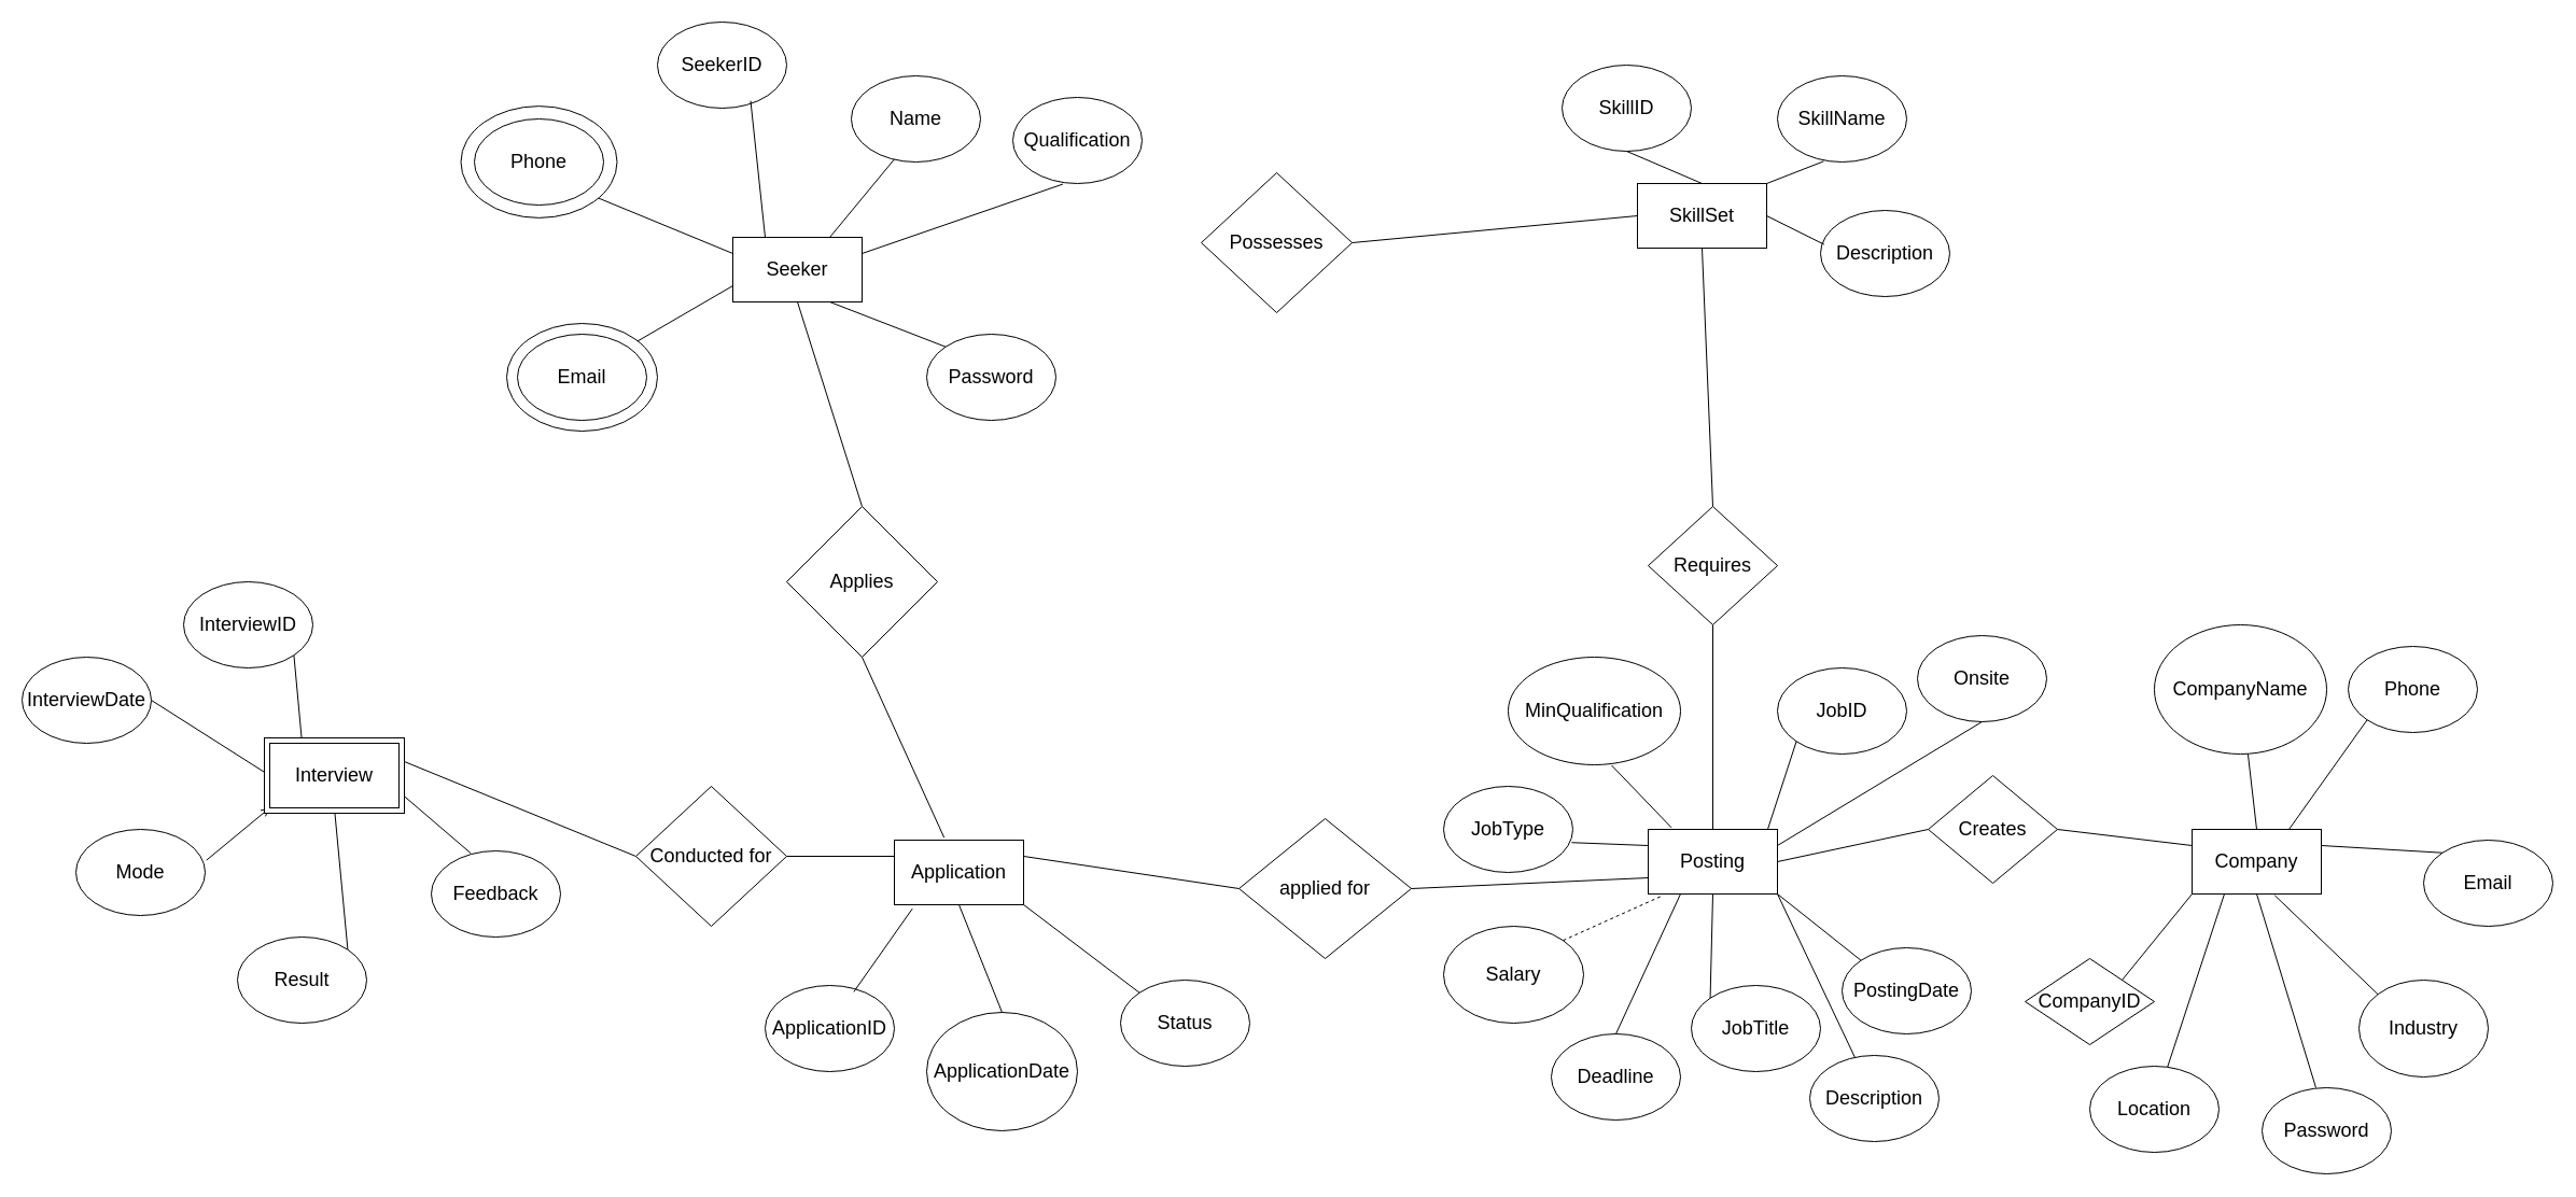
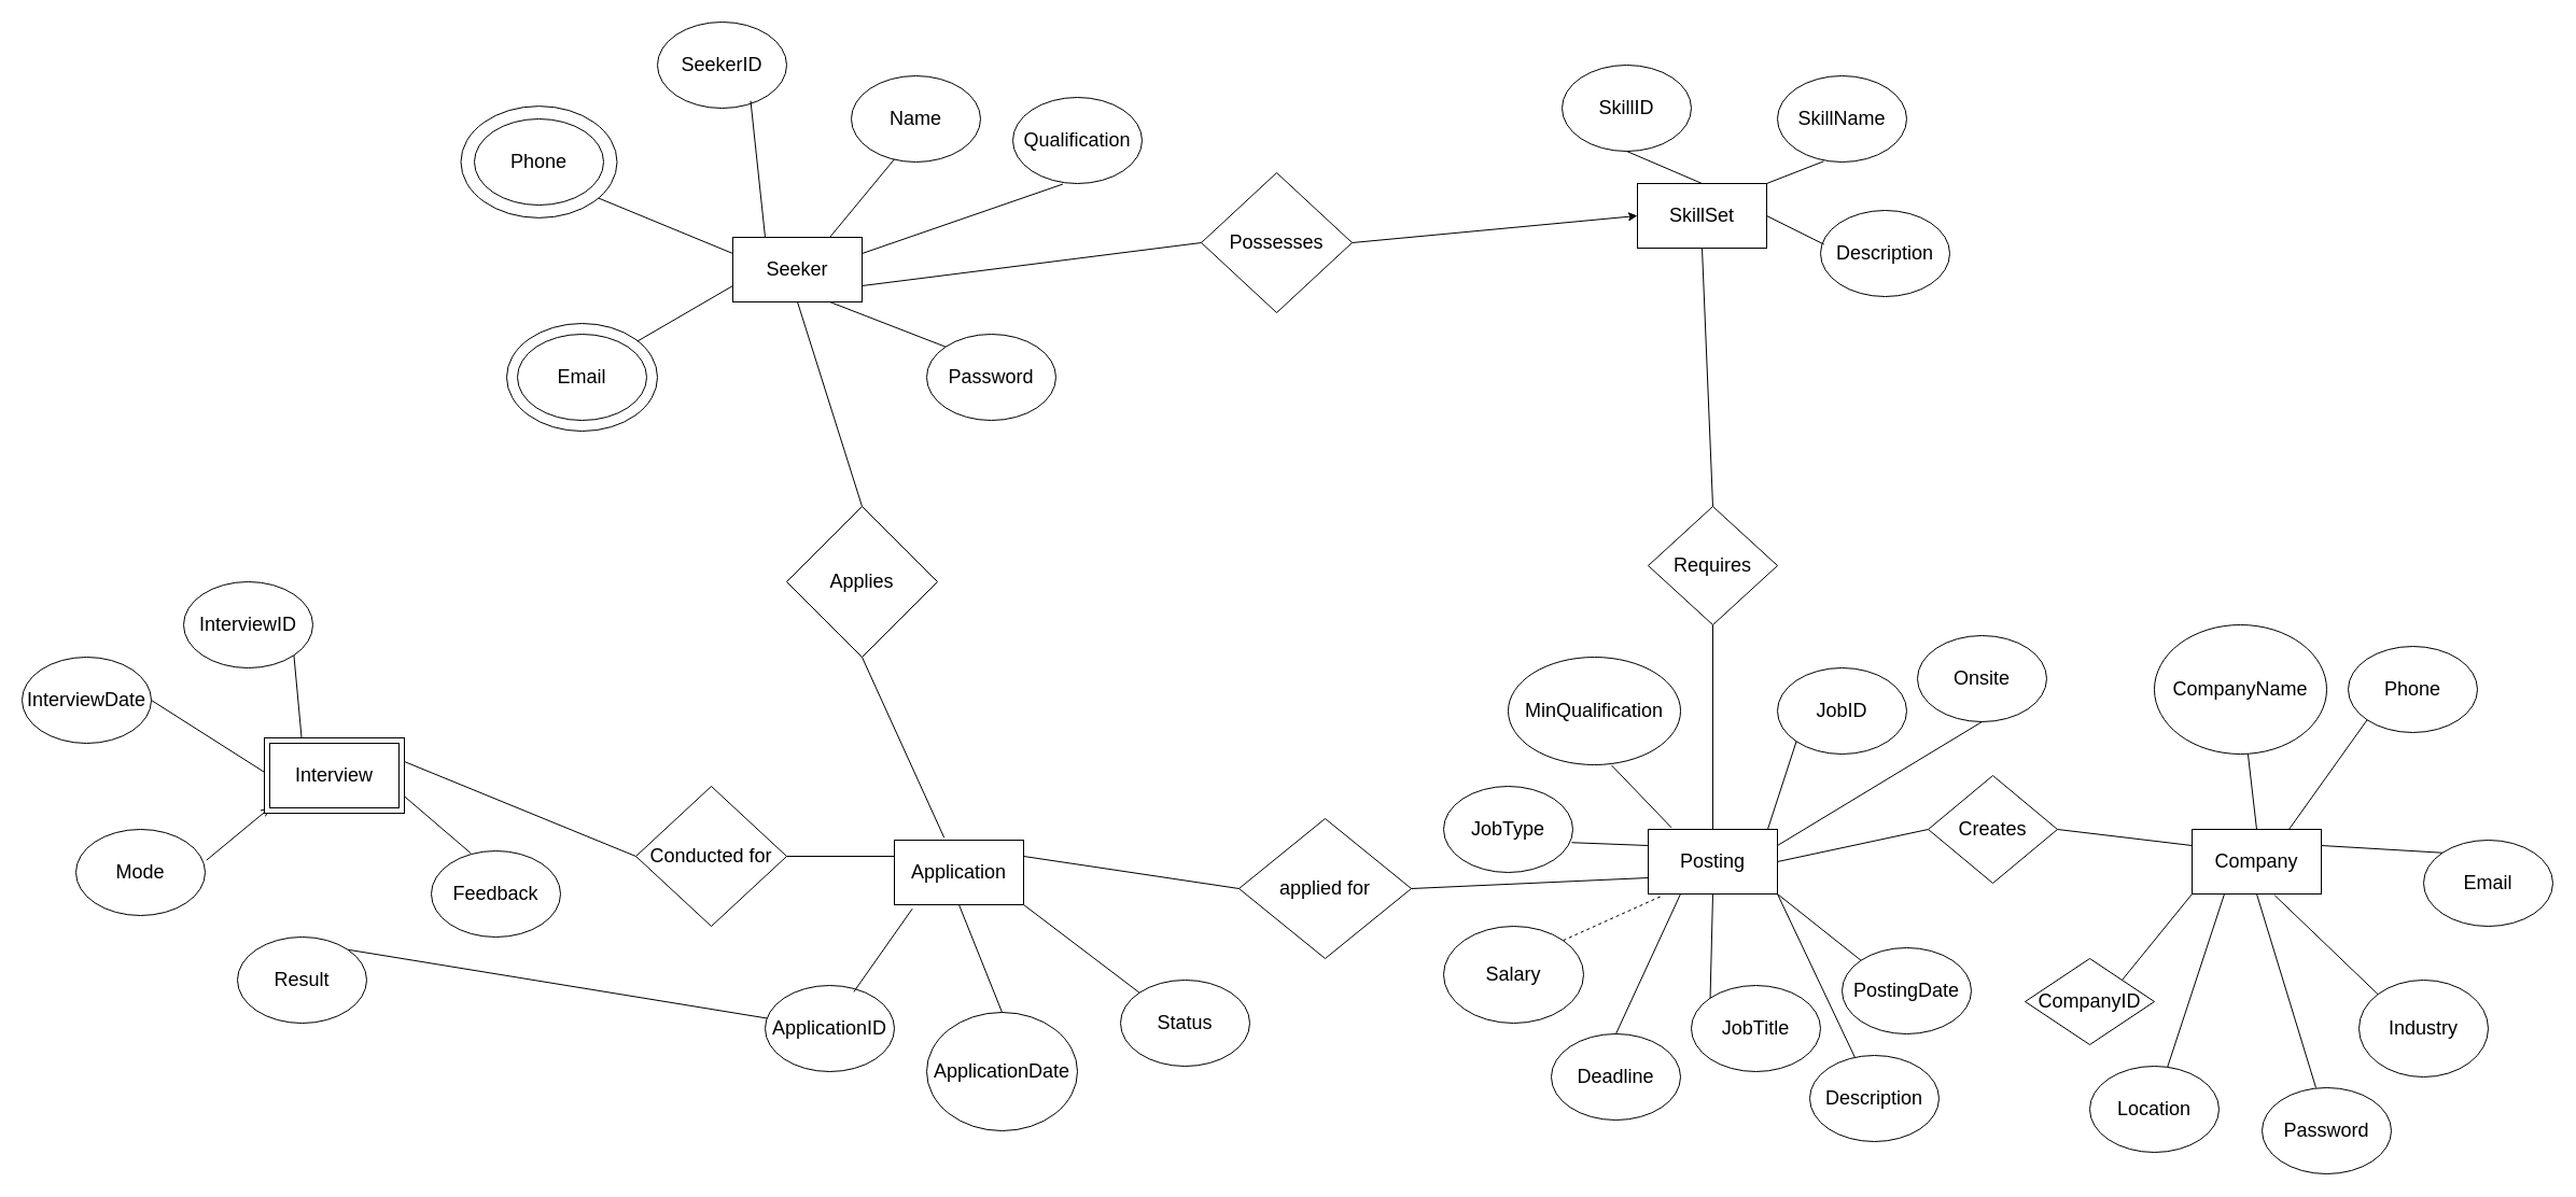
- <mxCell id="93" value="" style="endArrow=none;html=1;entryX=0;entryY=0.5;entryDx=0;entryDy=0;exitX=1;exitY=0.5;exitDx=0;exitDy=0;" parent="1" source="27" target="22" edge="1"><mxGeometry width="50" height="50" relative="1" as="geometry"><mxPoint x="1380" y="360" as="sourcePoint" /><mxPoint x="1430" y="310" as="targetPoint" /></mxGeometry></mxCell>
+ <mxCell id="93" value="" style="endArrow=classic;html=1;entryX=0;entryY=0.5;entryDx=0;entryDy=0;exitX=1;exitY=0.5;exitDx=0;exitDy=0;" parent="1" source="27" target="22" edge="1"><mxGeometry width="50" height="50" relative="1" as="geometry"><mxPoint x="1380" y="360" as="sourcePoint" /><mxPoint x="1430" y="310" as="targetPoint" /></mxGeometry></mxCell>
+ <mxCell id="94" value="" style="endArrow=none;html=1;entryX=0;entryY=0.5;entryDx=0;entryDy=0;exitX=1;exitY=0.75;exitDx=0;exitDy=0;" parent="1" source="13" target="27" edge="1"><mxGeometry width="50" height="50" relative="1" as="geometry"><mxPoint x="880" y="360" as="sourcePoint" /><mxPoint x="930" y="310" as="targetPoint" /></mxGeometry></mxCell>
- <mxCell id="5" value="" style="endArrow=none;html=1;rounded=0;exitX=1;exitY=0;exitDx=0;exitDy=0;entryX=0.5;entryY=1;entryDx=0;entryDy=0;" parent="1" source="72" target="68" edge="1"><mxGeometry width="50" height="50" relative="1" as="geometry"><mxPoint x="820" y="730" as="sourcePoint" /><mxPoint x="870" y="680" as="targetPoint" /></mxGeometry></mxCell>
+ <mxCell id="5" value="" style="endArrow=none;html=1;rounded=0;exitX=1;exitY=0;exitDx=0;exitDy=0;" parent="1" source="72" target="60" edge="1"><mxGeometry width="50" height="50" relative="1" as="geometry"><mxPoint x="820" y="730" as="sourcePoint" /><mxPoint x="870" y="680" as="targetPoint" /></mxGeometry></mxCell>
